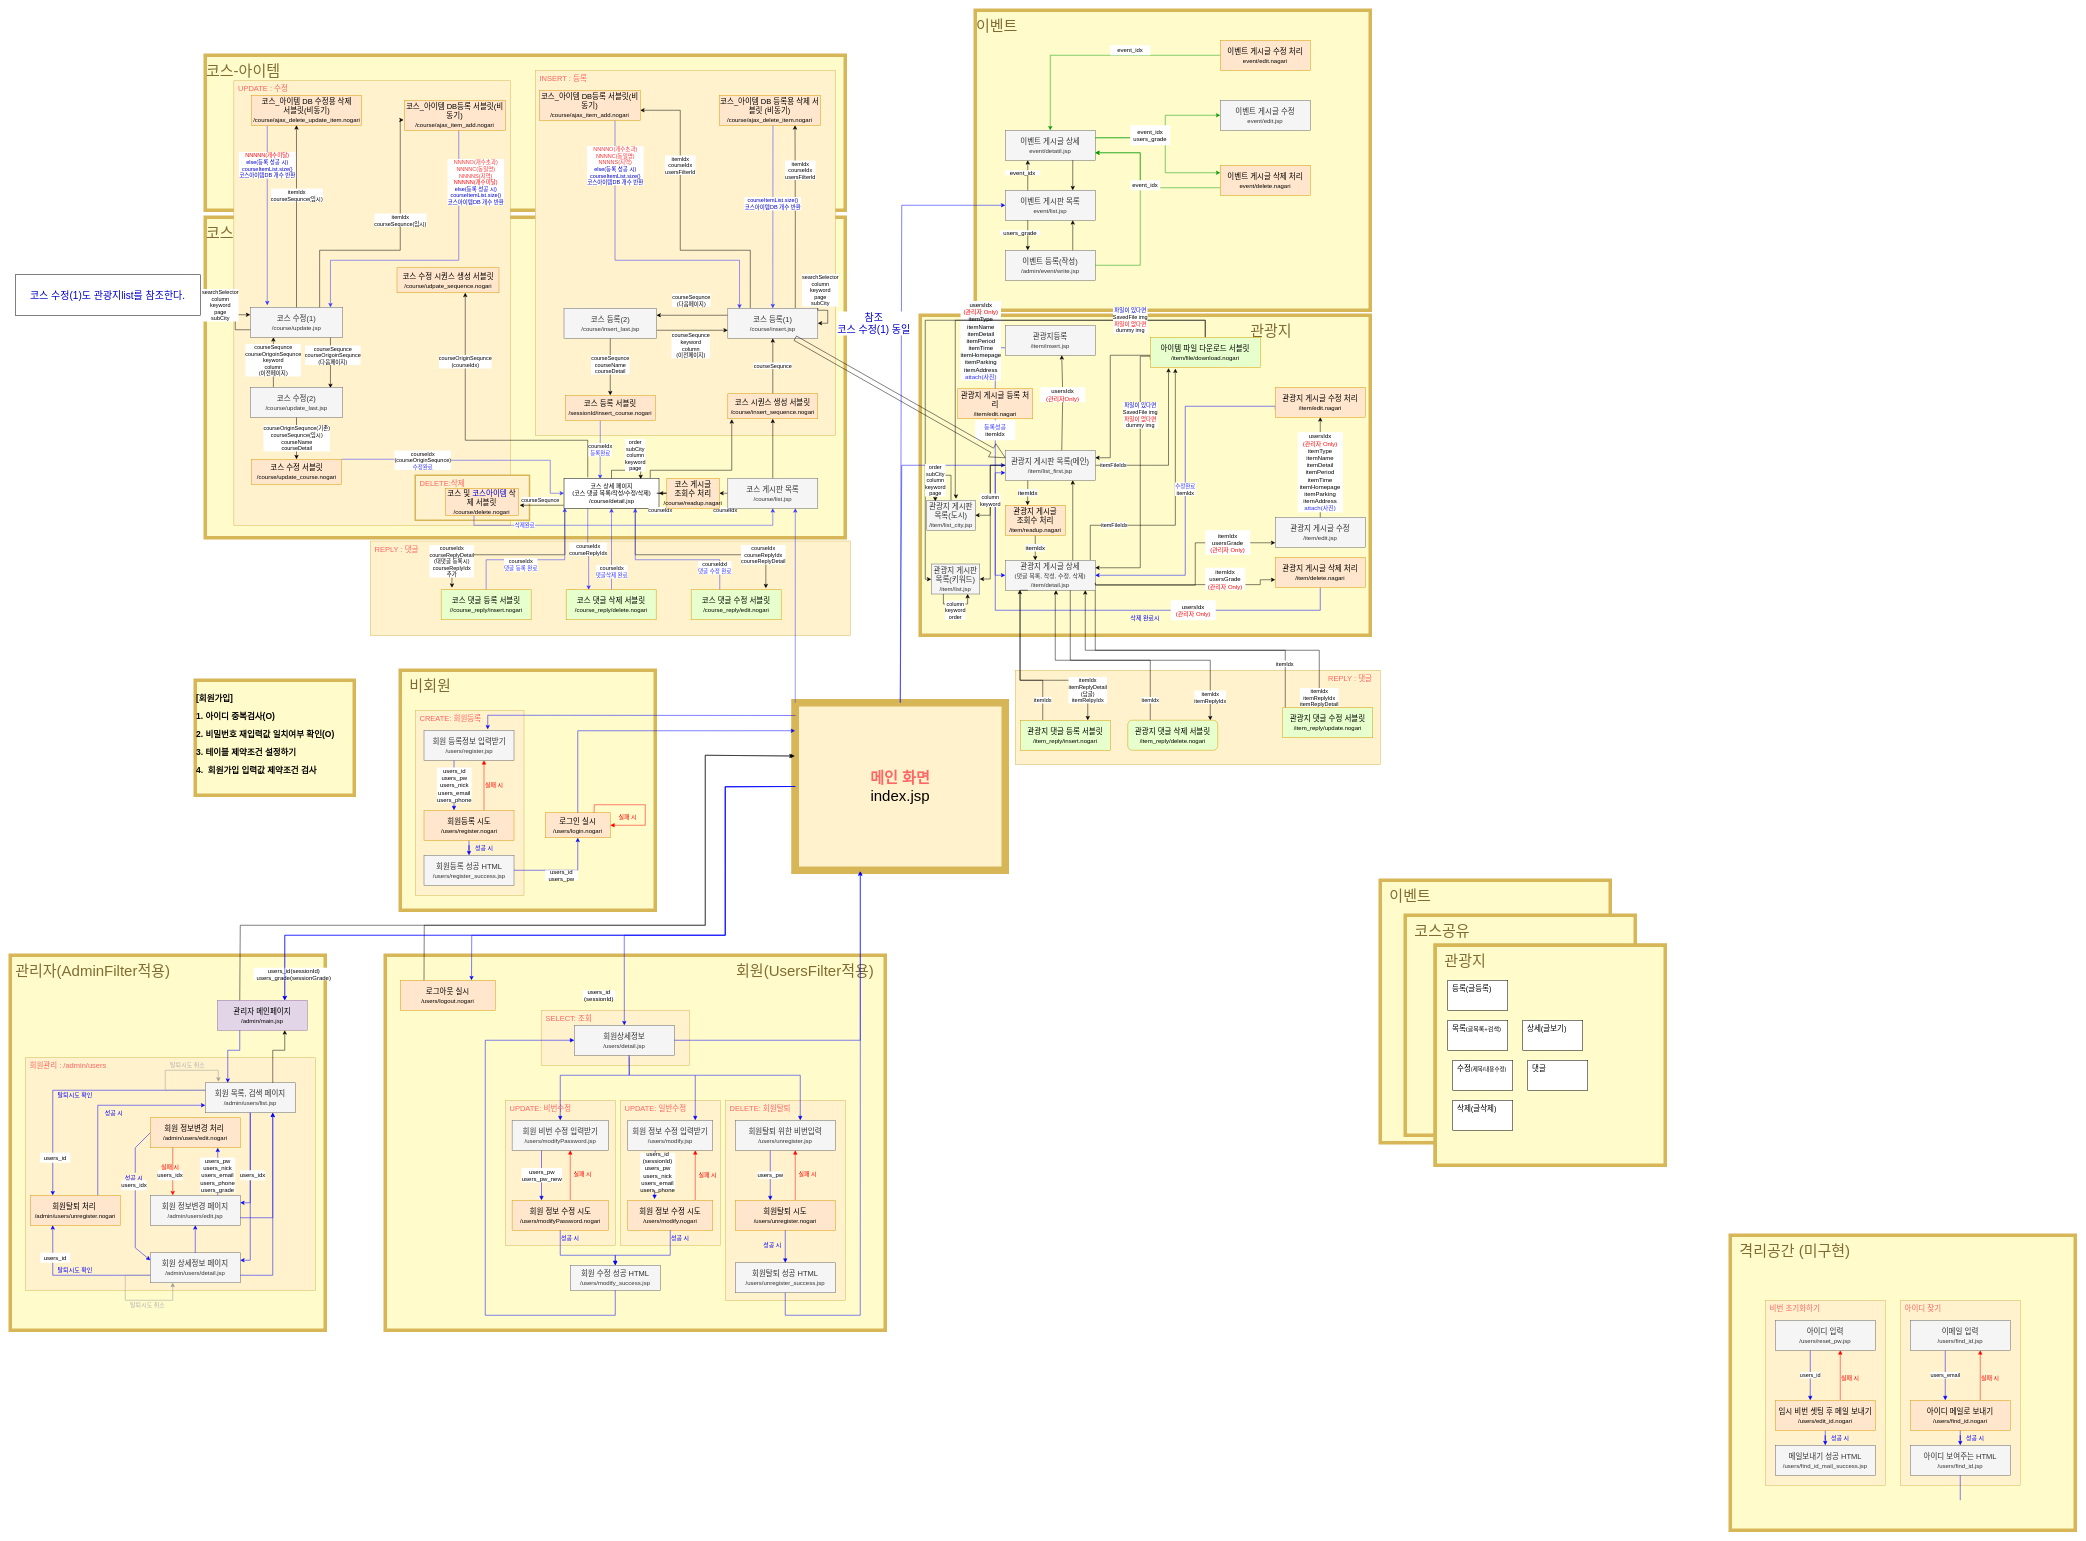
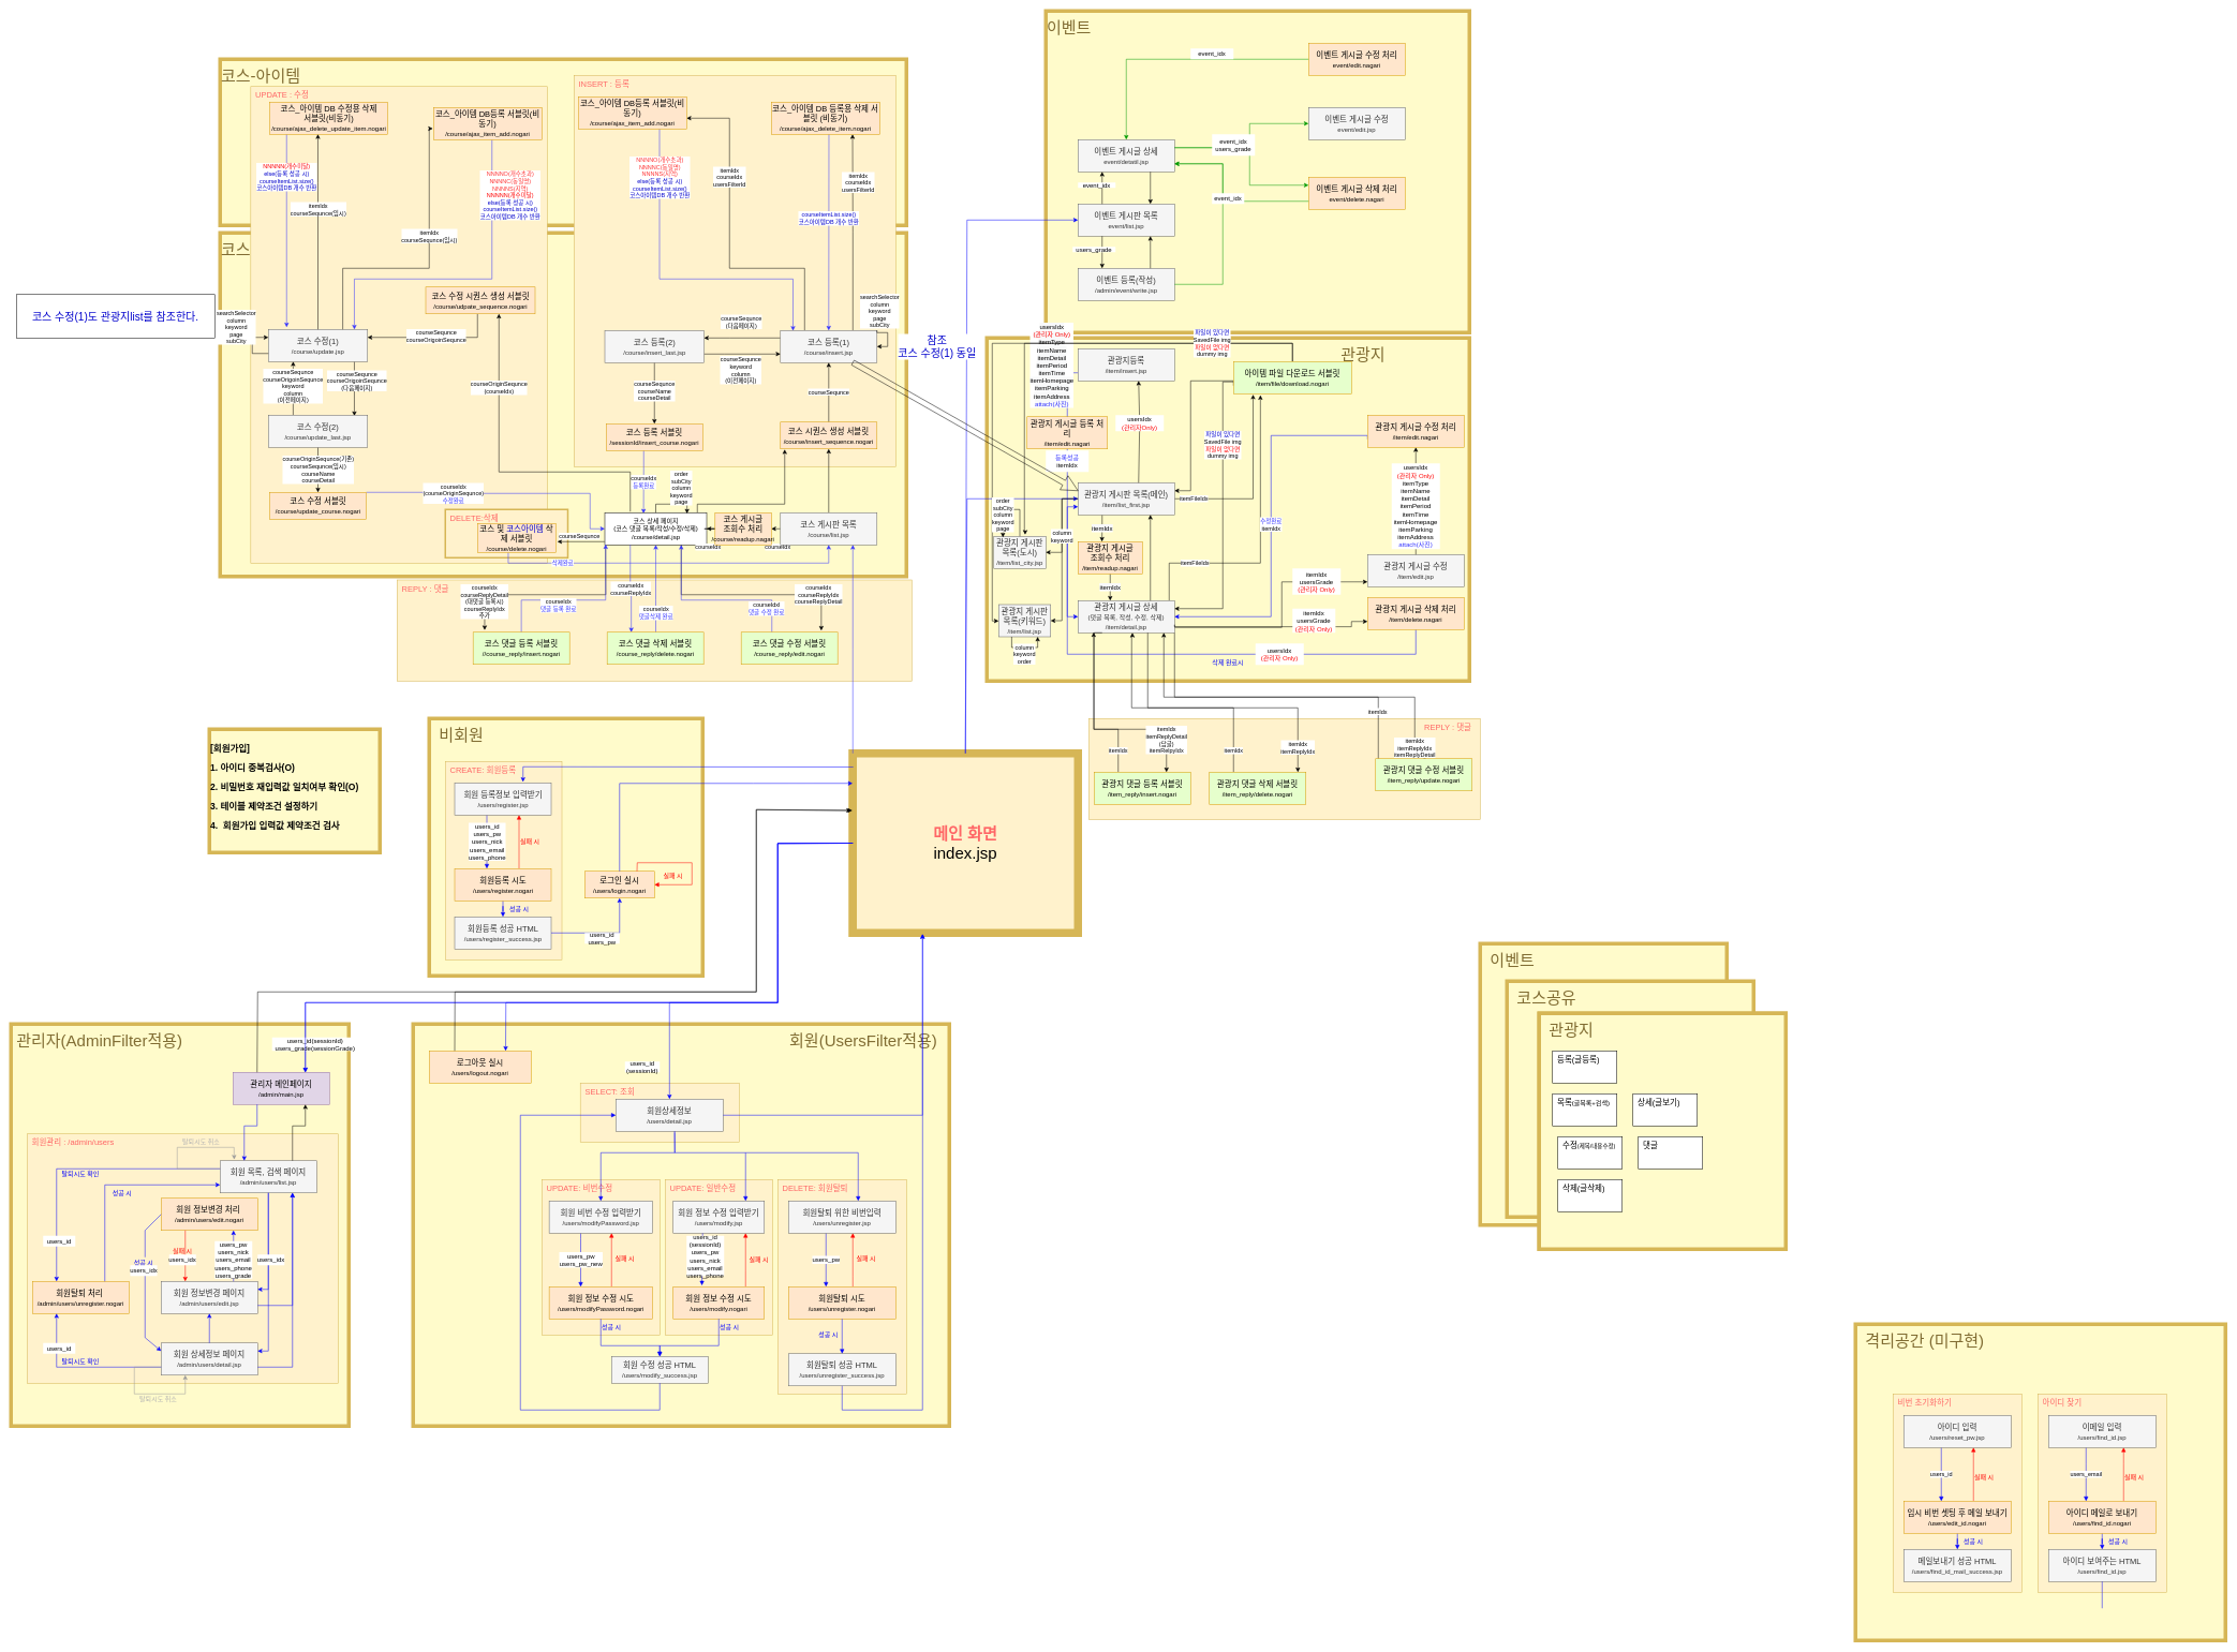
+ <mxCell id="170" style="edgeStyle=orthogonalEdgeStyle;rounded=0;orthogonalLoop=1;jettySize=auto;html=1;entryX=1;entryY=0.25;entryDx=0;entryDy=0;fontColor=#000000;strokeColor=#000000;" edge="1" parent="1" source="172" target="167"><mxGeometry relative="1" as="geometry"><Array as="points"><mxPoint x="890" y="629" /><mxPoint x="890" y="629" /></Array></mxGeometry></mxCell>
+ <mxCell id="171" value="&lt;span style=&quot;color: rgb(0 , 0 , 0)&quot;&gt;courseSequnce&lt;/span&gt;&lt;br style=&quot;color: rgb(0 , 0 , 0)&quot;&gt;&lt;span style=&quot;color: rgb(0 , 0 , 0)&quot;&gt;courseOrigoinSequnce&lt;/span&gt;&lt;span style=&quot;color: rgb(0 , 0 , 0)&quot;&gt;&lt;br&gt;&lt;/span&gt;" style="edgeLabel;html=1;align=center;verticalAlign=middle;resizable=0;points=[];fontColor=#FF0000;" vertex="1" connectable="0" parent="170"><mxGeometry x="0.074" y="-1" relative="1" as="geometry"><mxPoint x="12" y="-2" as="offset" /></mxGeometry></mxCell>
- <mxCell id="254" value="관광지 댓글 삭제&amp;nbsp;서블릿&lt;br&gt;&lt;font style=&quot;font-size: 12px&quot;&gt;/item_reply/delete.nogari&lt;/font&gt;" style="whiteSpace=wrap;html=1;fontSize=15;align=center;verticalAlign=middle;spacingLeft=0;fillColor=#E6FFCC;strokeColor=#d79b00;rounded=1;" vertex="1" parent="1"><mxGeometry x="2255" y="1440" width="180" height="60" as="geometry" /></mxCell>
+ <mxCell id="254" value="관광지 댓글 삭제&amp;nbsp;서블릿&lt;br&gt;&lt;font style=&quot;font-size: 12px&quot;&gt;/item_reply/delete.nogari&lt;/font&gt;" style="rounded=0;whiteSpace=wrap;html=1;fontSize=15;align=center;verticalAlign=middle;spacingLeft=0;fillColor=#E6FFCC;strokeColor=#d79b00;" vertex="1" parent="1"><mxGeometry x="2255" y="1440" width="180" height="60" as="geometry" /></mxCell>
